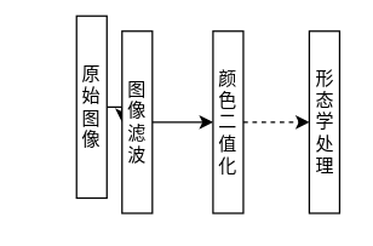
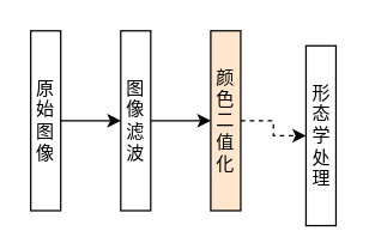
- <mxCell id="3" value="原始图像" style="rounded=0;whiteSpace=wrap;html=1;horizontal=1;verticalAlign=middle;" vertex="1" parent="1"><mxGeometry x="50" y="10" width="20" height="120" as="geometry" /></mxCell>
+ <mxCell id="3" value="原始图像" style="rounded=0;whiteSpace=wrap;html=1;horizontal=1;verticalAlign=middle;" vertex="1" parent="1"><mxGeometry x="20" y="20" width="20" height="120" as="geometry" /></mxCell>
- <mxCell id="7" value="颜色二值化" style="rounded=0;whiteSpace=wrap;html=1;horizontal=1;verticalAlign=middle;" vertex="1" parent="1"><mxGeometry x="140" y="20" width="20" height="120" as="geometry" /></mxCell>
+ <mxCell id="7" value="颜色二值化" style="rounded=0;whiteSpace=wrap;html=1;horizontal=1;verticalAlign=middle;fillColor=#ffe6cc;" vertex="1" parent="1"><mxGeometry x="140" y="20" width="20" height="120" as="geometry" /></mxCell>
- <mxCell id="8" value="形态学处理" style="rounded=0;whiteSpace=wrap;html=1;horizontal=1;verticalAlign=middle;" vertex="1" parent="1"><mxGeometry x="203.5" y="20" width="20" height="120" as="geometry" /></mxCell>
+ <mxCell id="8" value="形态学处理" style="rounded=0;whiteSpace=wrap;html=1;horizontal=1;verticalAlign=middle;" vertex="1" parent="1"><mxGeometry x="203.5" y="30" width="20" height="120" as="geometry" /></mxCell>
